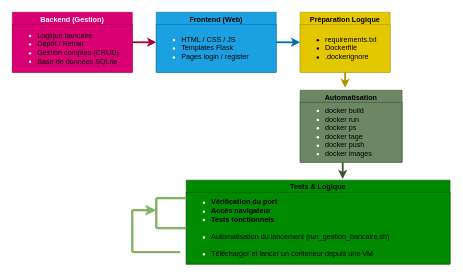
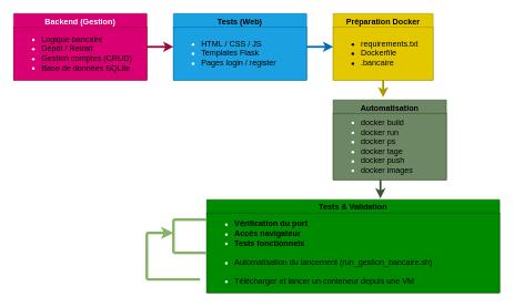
- <mxCell id="5" value="&lt;font style=&quot;color: light-dark(rgb(0, 0, 0), rgb(0, 0, 0));&quot;&gt;Frontend (Web)&lt;/font&gt;" style="swimlane;whiteSpace=wrap;html=1;fillColor=#1ba1e2;fontColor=#ffffff;strokeColor=#006EAF;" vertex="1" parent="1"><mxGeometry x="260" y="20" width="200" height="100" as="geometry"><mxRectangle x="40" y="50" width="130" height="30" as="alternateBounds" /></mxGeometry></mxCell>
+ <mxCell id="5" value="&lt;font style=&quot;color: light-dark(rgb(0, 0, 0), rgb(0, 0, 0));&quot;&gt;Tests (Web)&lt;/font&gt;" style="swimlane;whiteSpace=wrap;html=1;fillColor=#1ba1e2;fontColor=#ffffff;strokeColor=#006EAF;" vertex="1" parent="1"><mxGeometry x="260" y="20" width="200" height="100" as="geometry"><mxRectangle x="40" y="50" width="130" height="30" as="alternateBounds" /></mxGeometry></mxCell>
- <mxCell id="7" value="&lt;font style=&quot;color: light-dark(rgb(0, 0, 0), rgb(0, 0, 0));&quot;&gt;Préparation Logique&lt;/font&gt;" style="swimlane;whiteSpace=wrap;html=1;fillColor=#e3c800;fontColor=#000000;strokeColor=#B09500;" vertex="1" parent="1"><mxGeometry x="500" y="20" width="150" height="100" as="geometry" /></mxCell>
+ <mxCell id="7" value="&lt;font style=&quot;color: light-dark(rgb(0, 0, 0), rgb(0, 0, 0));&quot;&gt;Préparation Docker&lt;/font&gt;" style="swimlane;whiteSpace=wrap;html=1;fillColor=#e3c800;fontColor=#000000;strokeColor=#B09500;" vertex="1" parent="1"><mxGeometry x="500" y="20" width="150" height="100" as="geometry" /></mxCell>
- <mxCell id="8" value="&lt;ul&gt;&lt;li&gt;&lt;font style=&quot;color: light-dark(rgb(0, 0, 0), rgb(0, 0, 0));&quot;&gt;requirements.txt&lt;/font&gt;&lt;/li&gt;&lt;li&gt;&lt;font style=&quot;color: light-dark(rgb(0, 0, 0), rgb(0, 0, 0));&quot;&gt;Dockerfile&lt;/font&gt;&lt;/li&gt;&lt;li&gt;&lt;font style=&quot;color: light-dark(rgb(0, 0, 0), rgb(0, 0, 0));&quot;&gt;.dockerignore&lt;/font&gt;&lt;/li&gt;&lt;/ul&gt;" style="text;html=1;whiteSpace=wrap;strokeColor=#B09500;fillColor=#e3c800;align=left;verticalAlign=middle;rounded=0;fontColor=#000000;" vertex="1" parent="7"><mxGeometry y="20" width="150" height="80" as="geometry" /></mxCell>
+ <mxCell id="8" value="&lt;ul&gt;&lt;li&gt;&lt;font style=&quot;color: light-dark(rgb(0, 0, 0), rgb(0, 0, 0));&quot;&gt;requirements.txt&lt;/font&gt;&lt;/li&gt;&lt;li&gt;&lt;font style=&quot;color: light-dark(rgb(0, 0, 0), rgb(0, 0, 0));&quot;&gt;Dockerfile&lt;/font&gt;&lt;/li&gt;&lt;li&gt;&lt;font style=&quot;color: light-dark(rgb(0, 0, 0), rgb(0, 0, 0));&quot;&gt;.bancaire&lt;/font&gt;&lt;/li&gt;&lt;/ul&gt;" style="text;html=1;whiteSpace=wrap;strokeColor=#B09500;fillColor=#e3c800;align=left;verticalAlign=middle;rounded=0;fontColor=#000000;" vertex="1" parent="7"><mxGeometry y="20" width="150" height="80" as="geometry" /></mxCell>
- <mxCell id="11" value="&lt;font style=&quot;color: light-dark(rgb(0, 0, 0), rgb(0, 0, 0));&quot;&gt;Tests &amp;amp; Logique&lt;/font&gt;" style="swimlane;whiteSpace=wrap;html=1;fillColor=#008a00;strokeColor=#005700;fontColor=#ffffff;" vertex="1" parent="1"><mxGeometry x="310" y="300" width="440" height="140" as="geometry" /></mxCell>
+ <mxCell id="11" value="&lt;font style=&quot;color: light-dark(rgb(0, 0, 0), rgb(0, 0, 0));&quot;&gt;Tests &amp;amp; Validation&lt;/font&gt;" style="swimlane;whiteSpace=wrap;html=1;fillColor=#008a00;strokeColor=#005700;fontColor=#ffffff;" vertex="1" parent="1"><mxGeometry x="310" y="300" width="440" height="140" as="geometry" /></mxCell>
